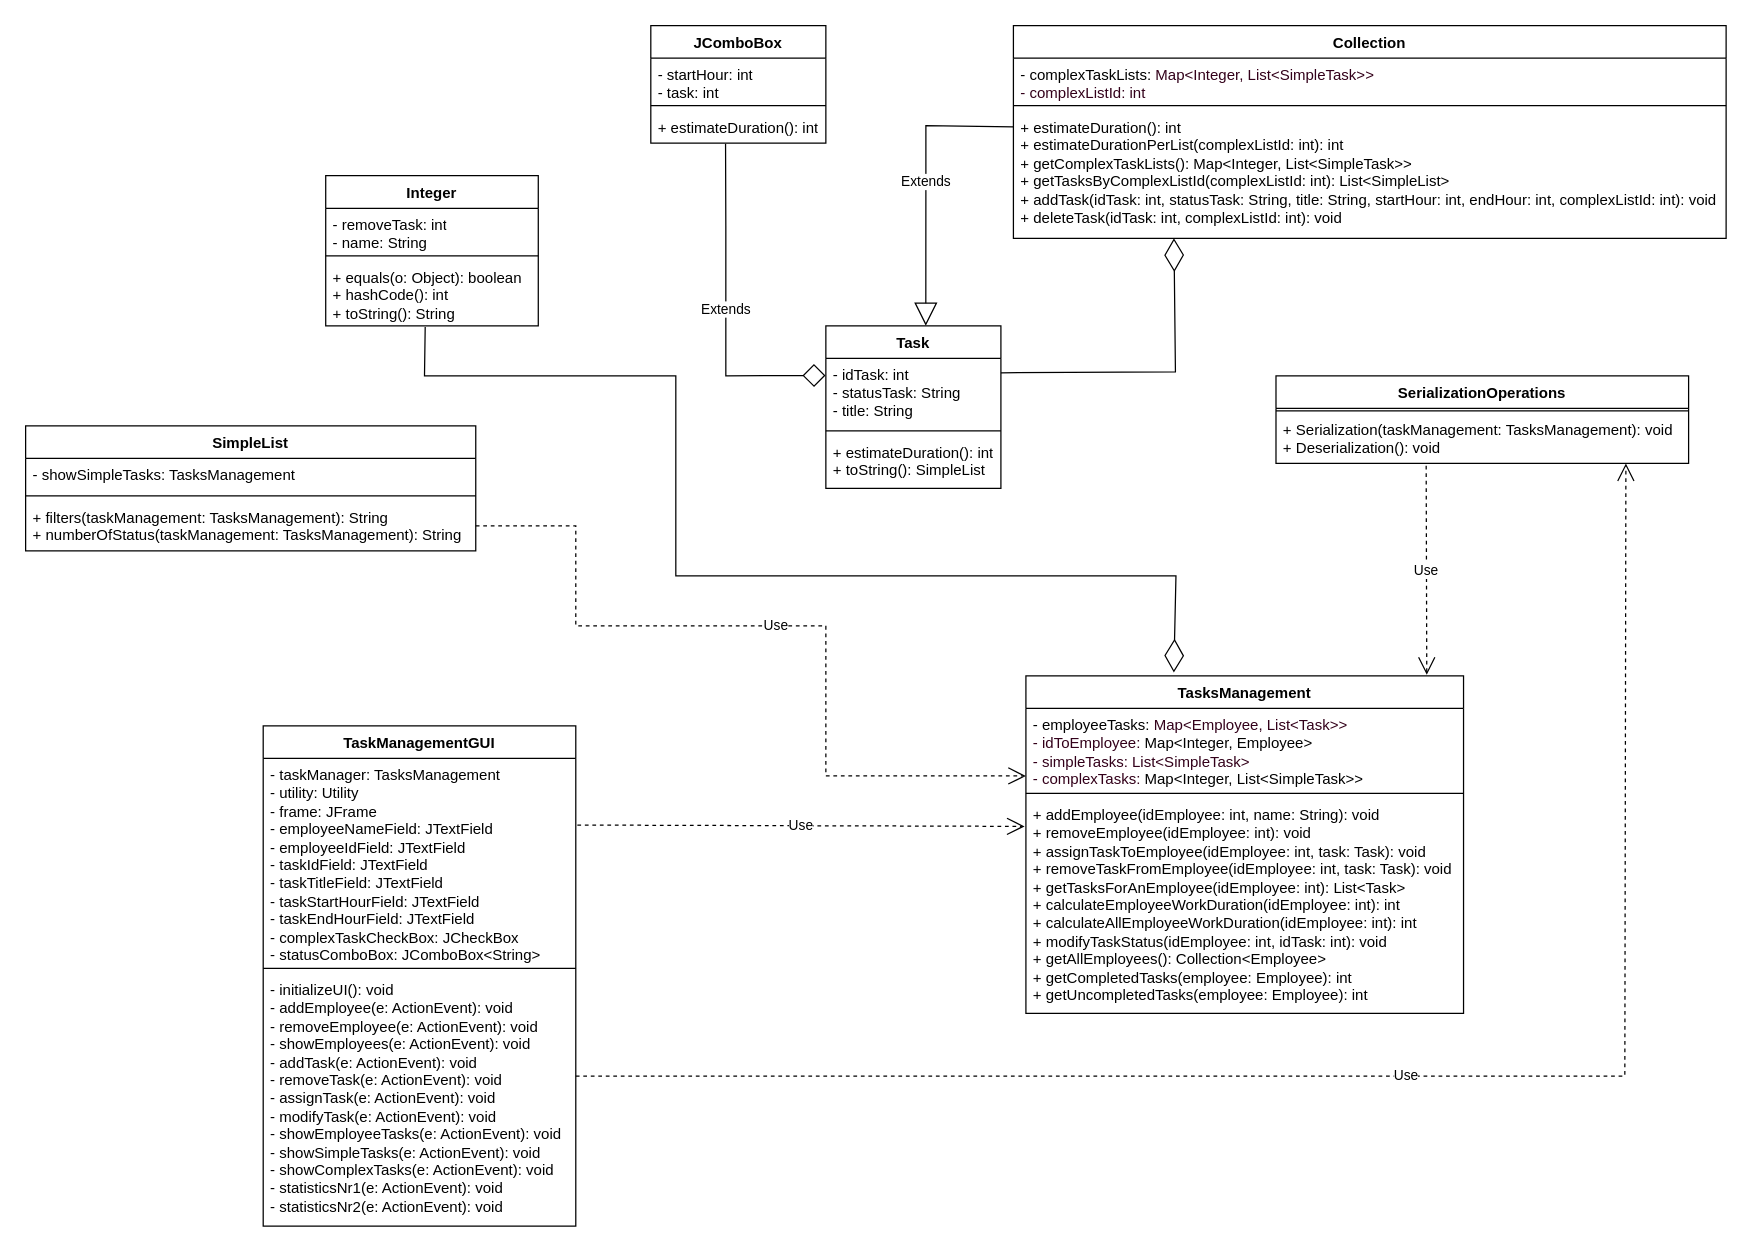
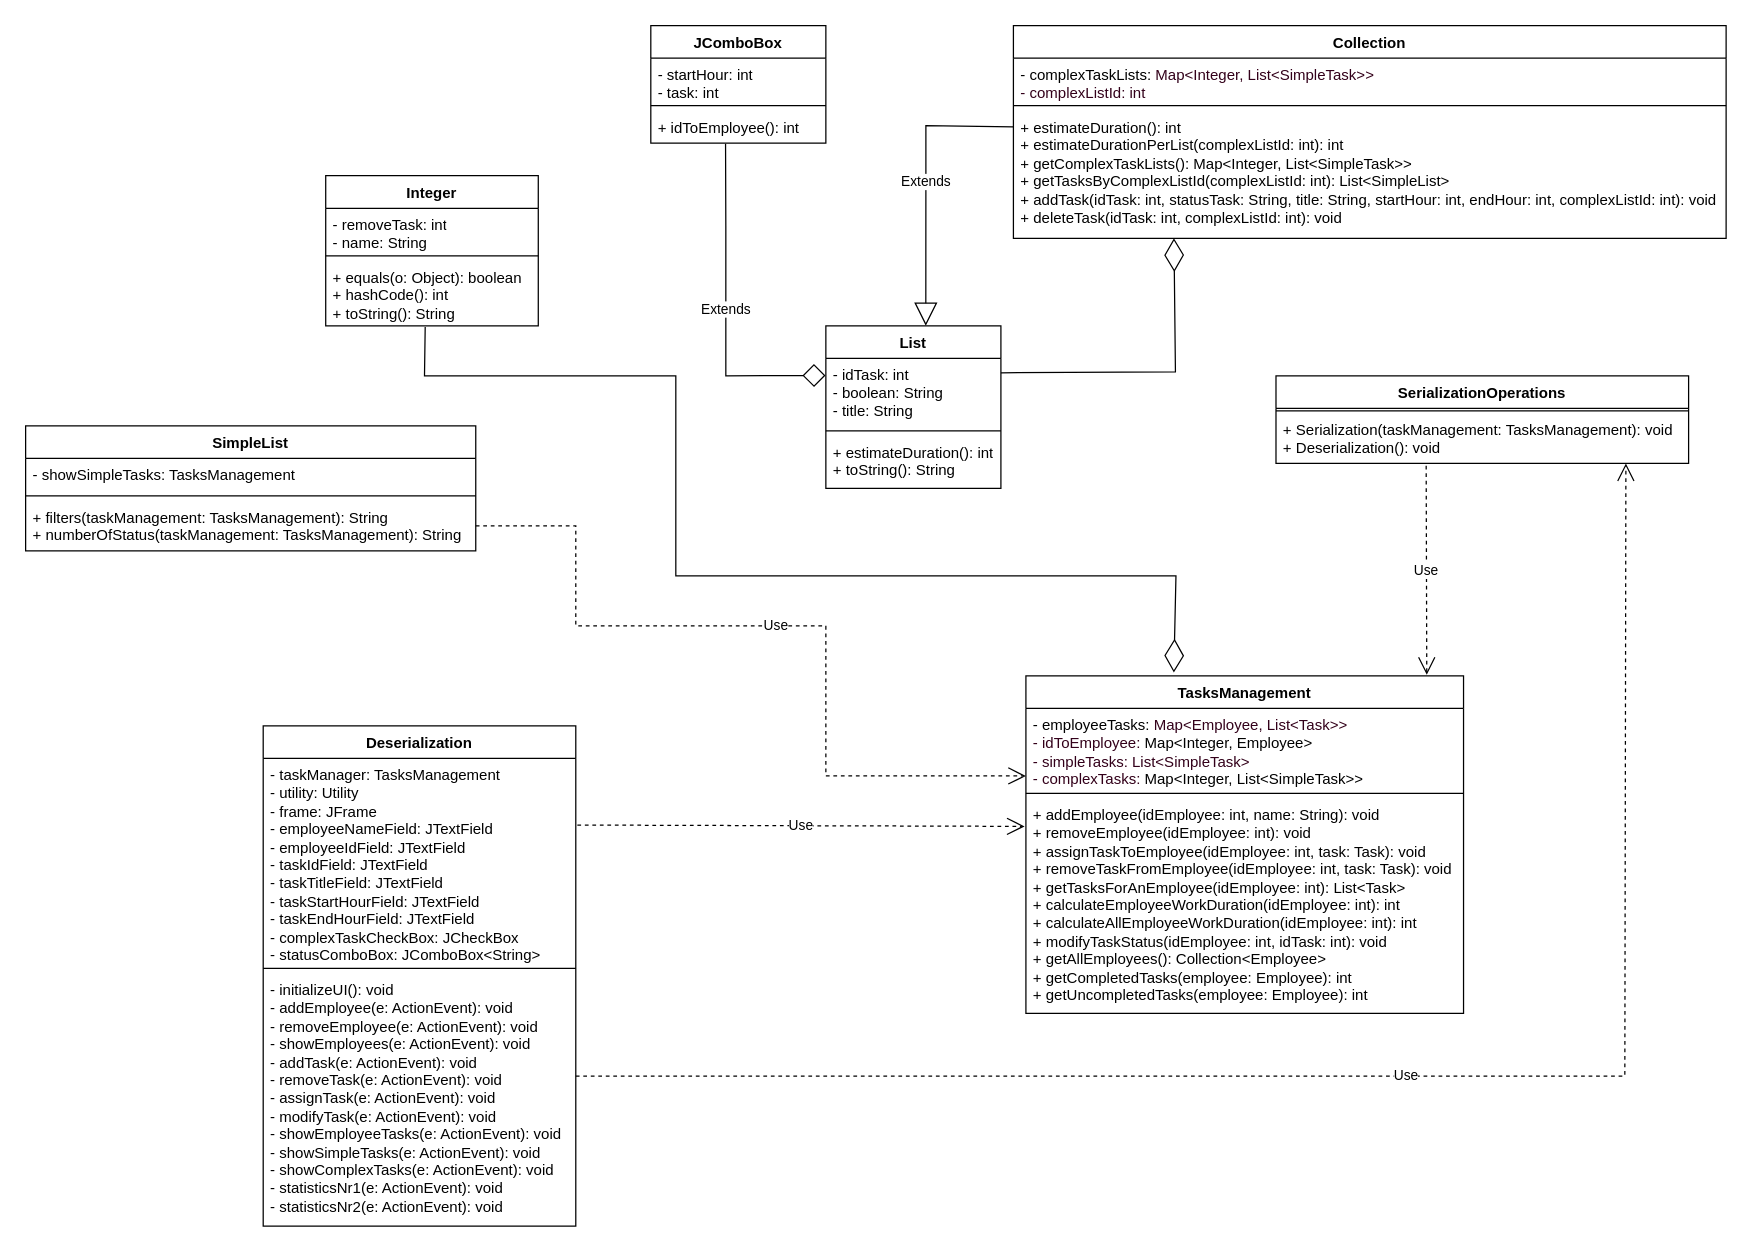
- <mxCell id="17" value="+ estimateDuration(): int" style="text;strokeColor=none;fillColor=none;align=left;verticalAlign=top;spacingLeft=4;spacingRight=4;overflow=hidden;rotatable=0;points=[[0,0.5],[1,0.5]];portConstraint=eastwest;whiteSpace=wrap;html=1;" parent="14" vertex="1"><mxGeometry y="68" width="140" height="26" as="geometry" /></mxCell>
+ <mxCell id="17" value="+ idToEmployee(): int" style="text;strokeColor=none;fillColor=none;align=left;verticalAlign=top;spacingLeft=4;spacingRight=4;overflow=hidden;rotatable=0;points=[[0,0.5],[1,0.5]];portConstraint=eastwest;whiteSpace=wrap;html=1;" parent="14" vertex="1"><mxGeometry y="68" width="140" height="26" as="geometry" /></mxCell>
- <mxCell id="10" value="Task" style="swimlane;fontStyle=1;align=center;verticalAlign=top;childLayout=stackLayout;horizontal=1;startSize=26;horizontalStack=0;resizeParent=1;resizeParentMax=0;resizeLast=0;collapsible=1;marginBottom=0;whiteSpace=wrap;html=1;" parent="1" vertex="1"><mxGeometry x="660" y="260" width="140" height="130" as="geometry" /></mxCell>
+ <mxCell id="10" value="List" style="swimlane;fontStyle=1;align=center;verticalAlign=top;childLayout=stackLayout;horizontal=1;startSize=26;horizontalStack=0;resizeParent=1;resizeParentMax=0;resizeLast=0;collapsible=1;marginBottom=0;whiteSpace=wrap;html=1;" parent="1" vertex="1"><mxGeometry x="660" y="260" width="140" height="130" as="geometry" /></mxCell>
- <mxCell id="11" value="- idTask: int&lt;div&gt;- statusTask: String&lt;/div&gt;&lt;div&gt;- title: String&lt;/div&gt;" style="text;strokeColor=none;fillColor=none;align=left;verticalAlign=top;spacingLeft=4;spacingRight=4;overflow=hidden;rotatable=0;points=[[0,0.5],[1,0.5]];portConstraint=eastwest;whiteSpace=wrap;html=1;" parent="10" vertex="1"><mxGeometry y="26" width="140" height="54" as="geometry" /></mxCell>
+ <mxCell id="11" value="- idTask: int&lt;div&gt;- boolean: String&lt;/div&gt;&lt;div&gt;- title: String&lt;/div&gt;" style="text;strokeColor=none;fillColor=none;align=left;verticalAlign=top;spacingLeft=4;spacingRight=4;overflow=hidden;rotatable=0;points=[[0,0.5],[1,0.5]];portConstraint=eastwest;whiteSpace=wrap;html=1;" parent="10" vertex="1"><mxGeometry y="26" width="140" height="54" as="geometry" /></mxCell>
- <mxCell id="13" value="+ estimateDuration(): int&lt;div&gt;+ toString(): SimpleList&lt;/div&gt;" style="text;strokeColor=none;fillColor=none;align=left;verticalAlign=top;spacingLeft=4;spacingRight=4;overflow=hidden;rotatable=0;points=[[0,0.5],[1,0.5]];portConstraint=eastwest;whiteSpace=wrap;html=1;" parent="10" vertex="1"><mxGeometry y="88" width="140" height="42" as="geometry" /></mxCell>
+ <mxCell id="13" value="+ estimateDuration(): int&lt;div&gt;+ toString(): String&lt;/div&gt;" style="text;strokeColor=none;fillColor=none;align=left;verticalAlign=top;spacingLeft=4;spacingRight=4;overflow=hidden;rotatable=0;points=[[0,0.5],[1,0.5]];portConstraint=eastwest;whiteSpace=wrap;html=1;" parent="10" vertex="1"><mxGeometry y="88" width="140" height="42" as="geometry" /></mxCell>
- <mxCell id="26" value="TaskManagementGUI" style="swimlane;fontStyle=1;align=center;verticalAlign=top;childLayout=stackLayout;horizontal=1;startSize=26;horizontalStack=0;resizeParent=1;resizeParentMax=0;resizeLast=0;collapsible=1;marginBottom=0;whiteSpace=wrap;html=1;" parent="1" vertex="1"><mxGeometry x="210" y="580" width="250" height="400" as="geometry" /></mxCell>
+ <mxCell id="26" value="Deserialization" style="swimlane;fontStyle=1;align=center;verticalAlign=top;childLayout=stackLayout;horizontal=1;startSize=26;horizontalStack=0;resizeParent=1;resizeParentMax=0;resizeLast=0;collapsible=1;marginBottom=0;whiteSpace=wrap;html=1;" parent="1" vertex="1"><mxGeometry x="210" y="580" width="250" height="400" as="geometry" /></mxCell>
